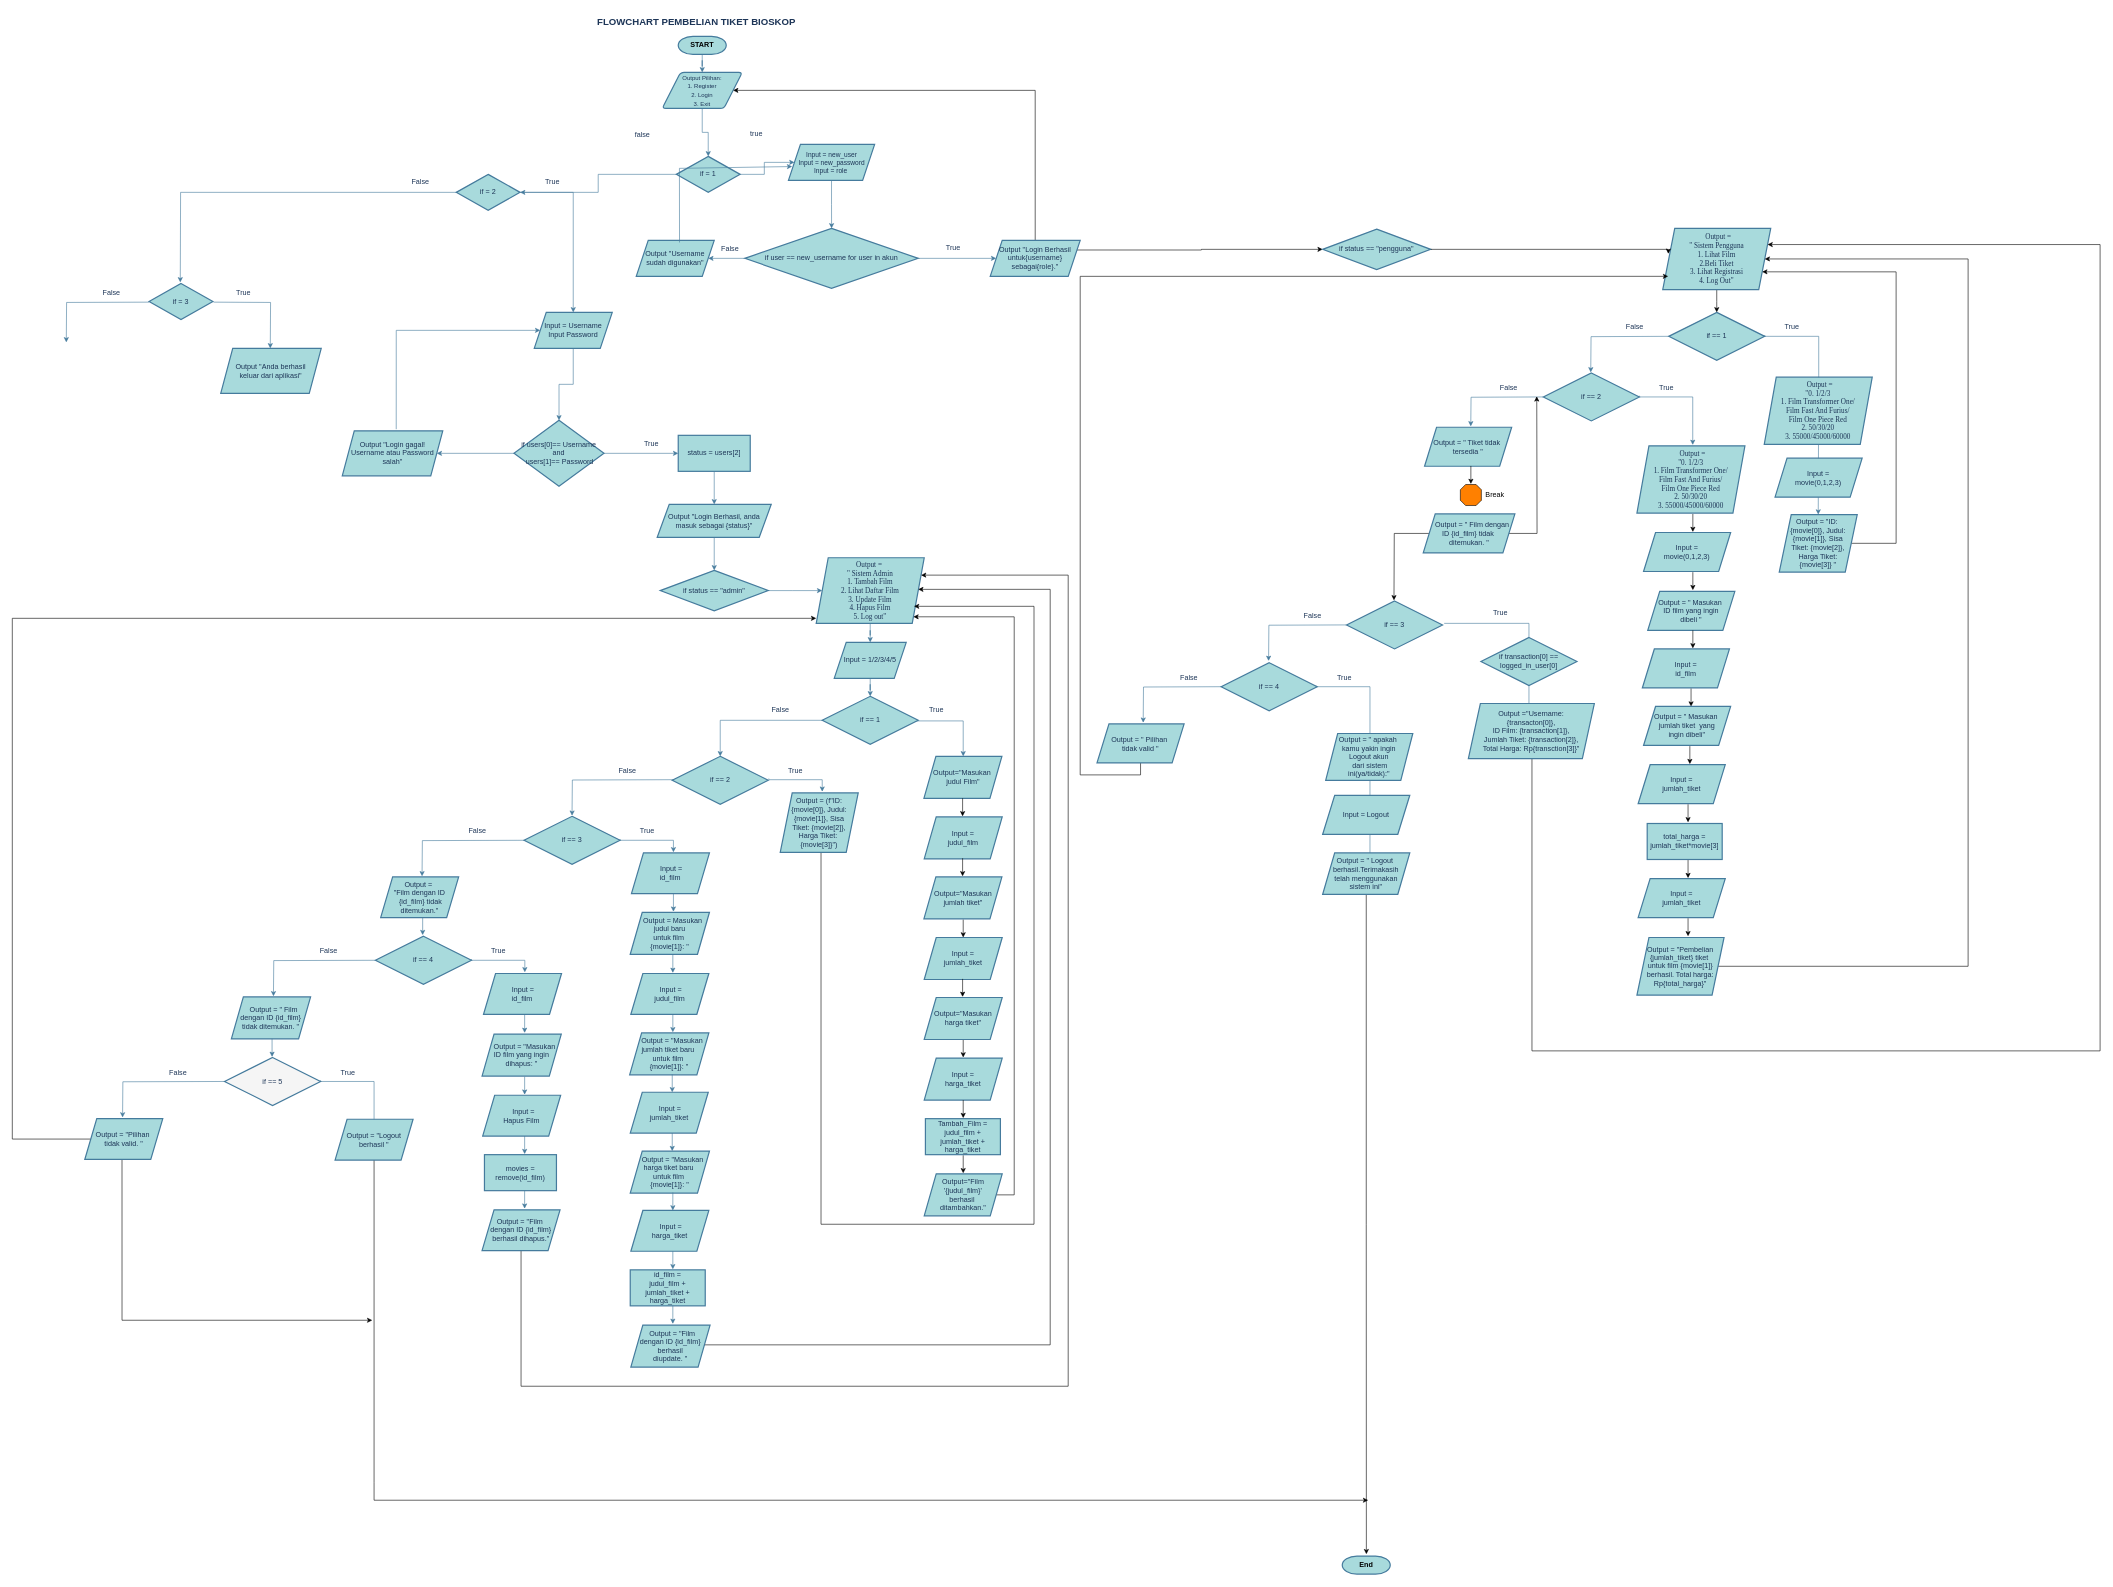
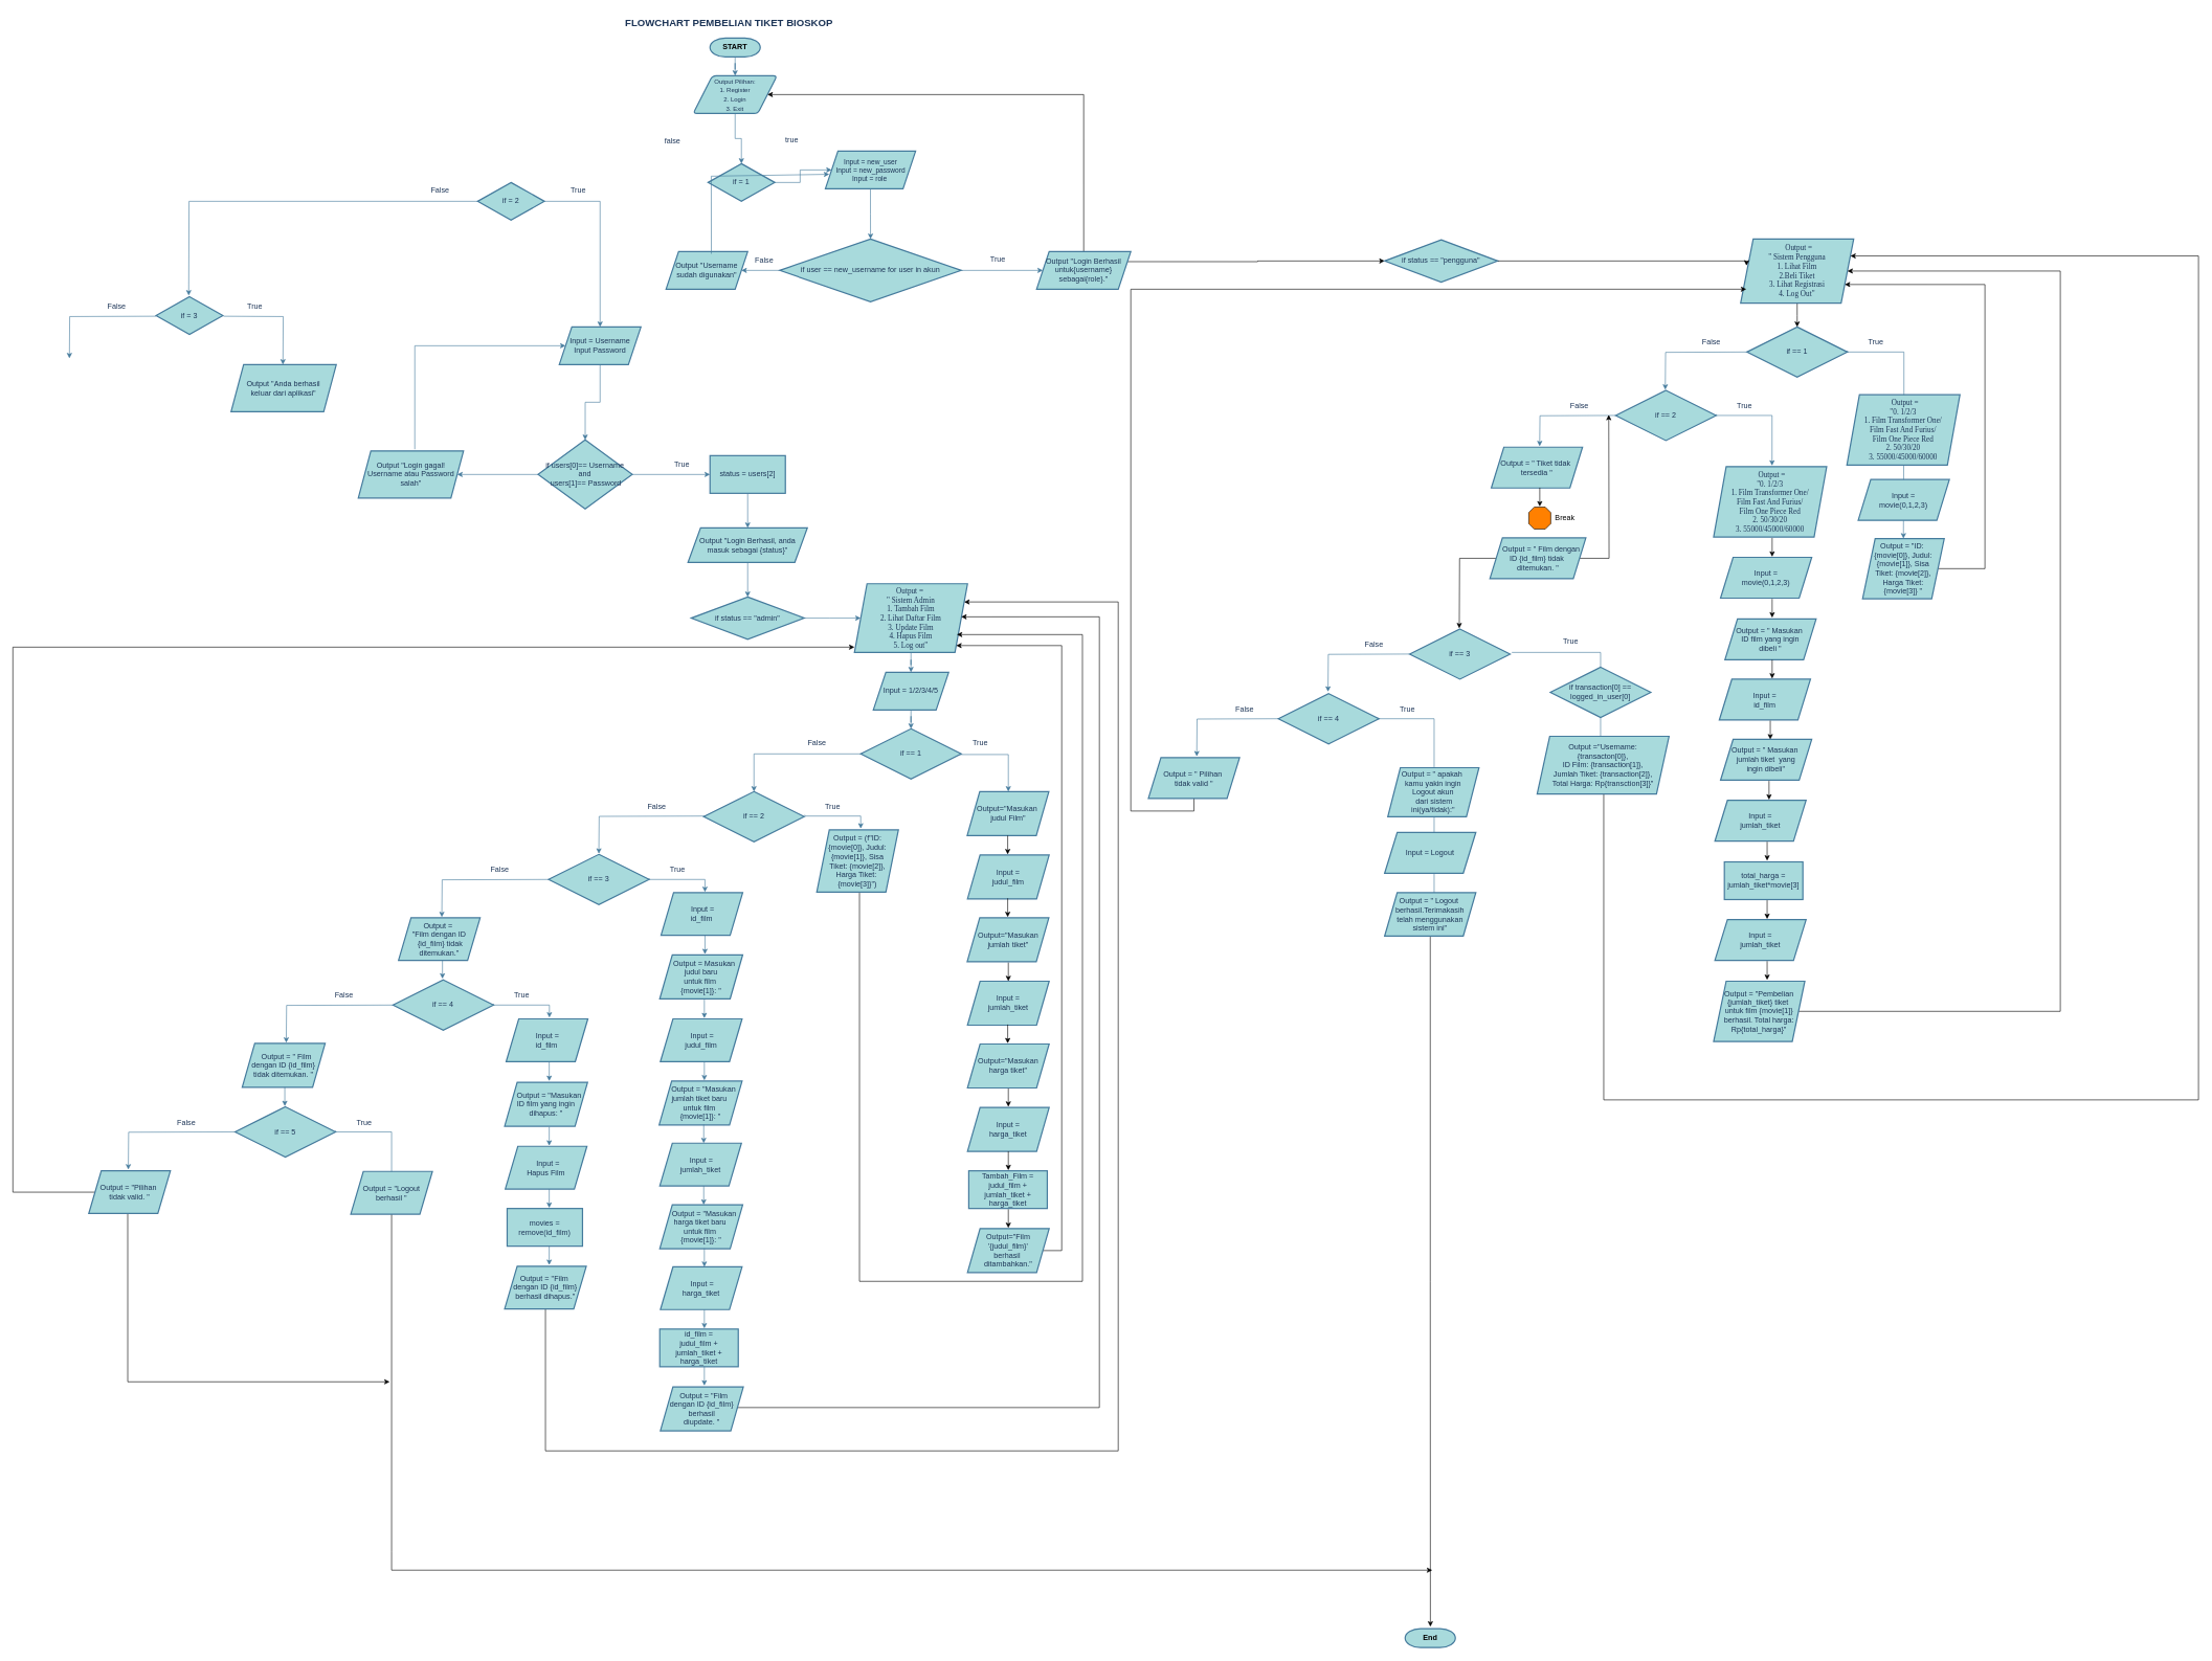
- <mxCell id="7" value="" style="edgeStyle=orthogonalEdgeStyle;rounded=0;orthogonalLoop=1;jettySize=auto;html=1;strokeColor=#457B9D;fontColor=#1D3557;fillColor=#A8DADC;align=center;" parent="1" source="9" target="12" edge="1"><mxGeometry relative="1" as="geometry" /></mxCell>
- <mxCell id="121" value="if == 5" style="rhombus;whiteSpace=wrap;html=1;fillColor=#f5f5f5;strokeColor=#457B9D;fontColor=#1D3557;strokeWidth=2;labelBackgroundColor=none;" parent="1" vertex="1"><mxGeometry x="373.81" y="1762" width="160" height="80" as="geometry" /></mxCell>
+ <mxCell id="121" value="if == 5" style="rhombus;whiteSpace=wrap;html=1;fillColor=#A8DADC;strokeColor=#457B9D;fontColor=#1D3557;strokeWidth=2;labelBackgroundColor=none;" parent="1" vertex="1"><mxGeometry x="373.81" y="1762" width="160" height="80" as="geometry" /></mxCell>
